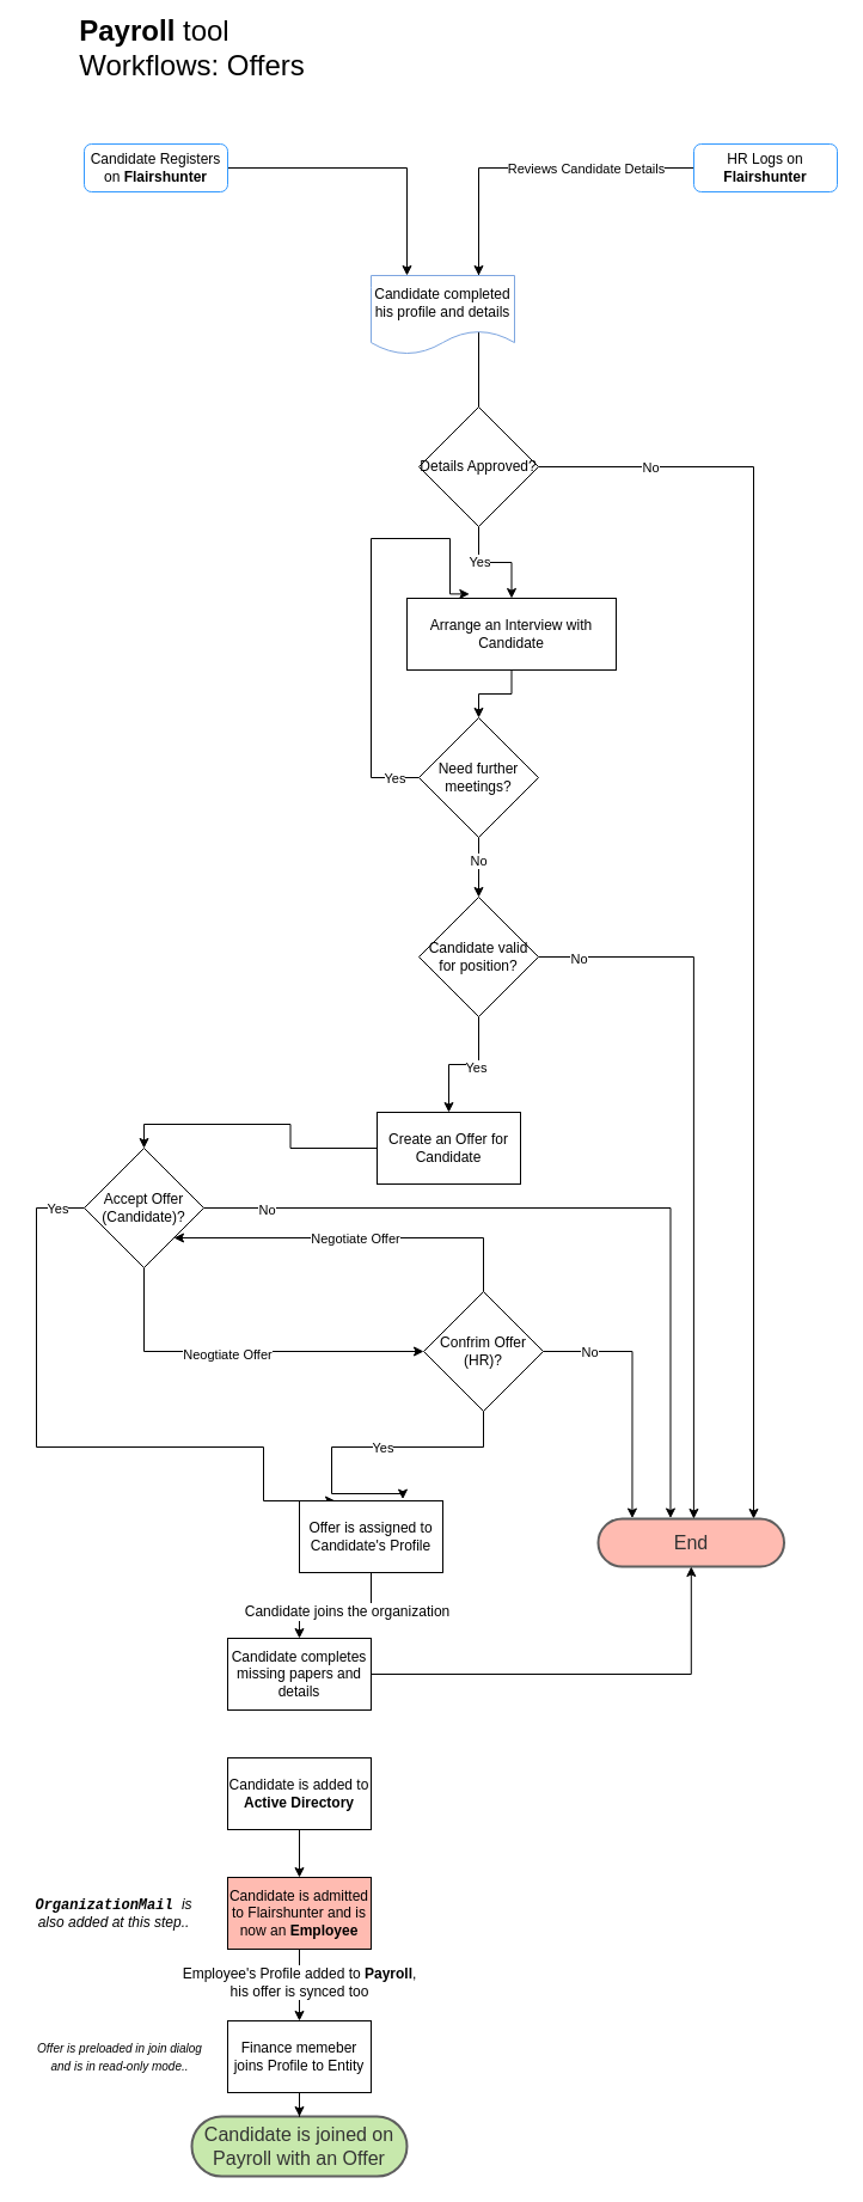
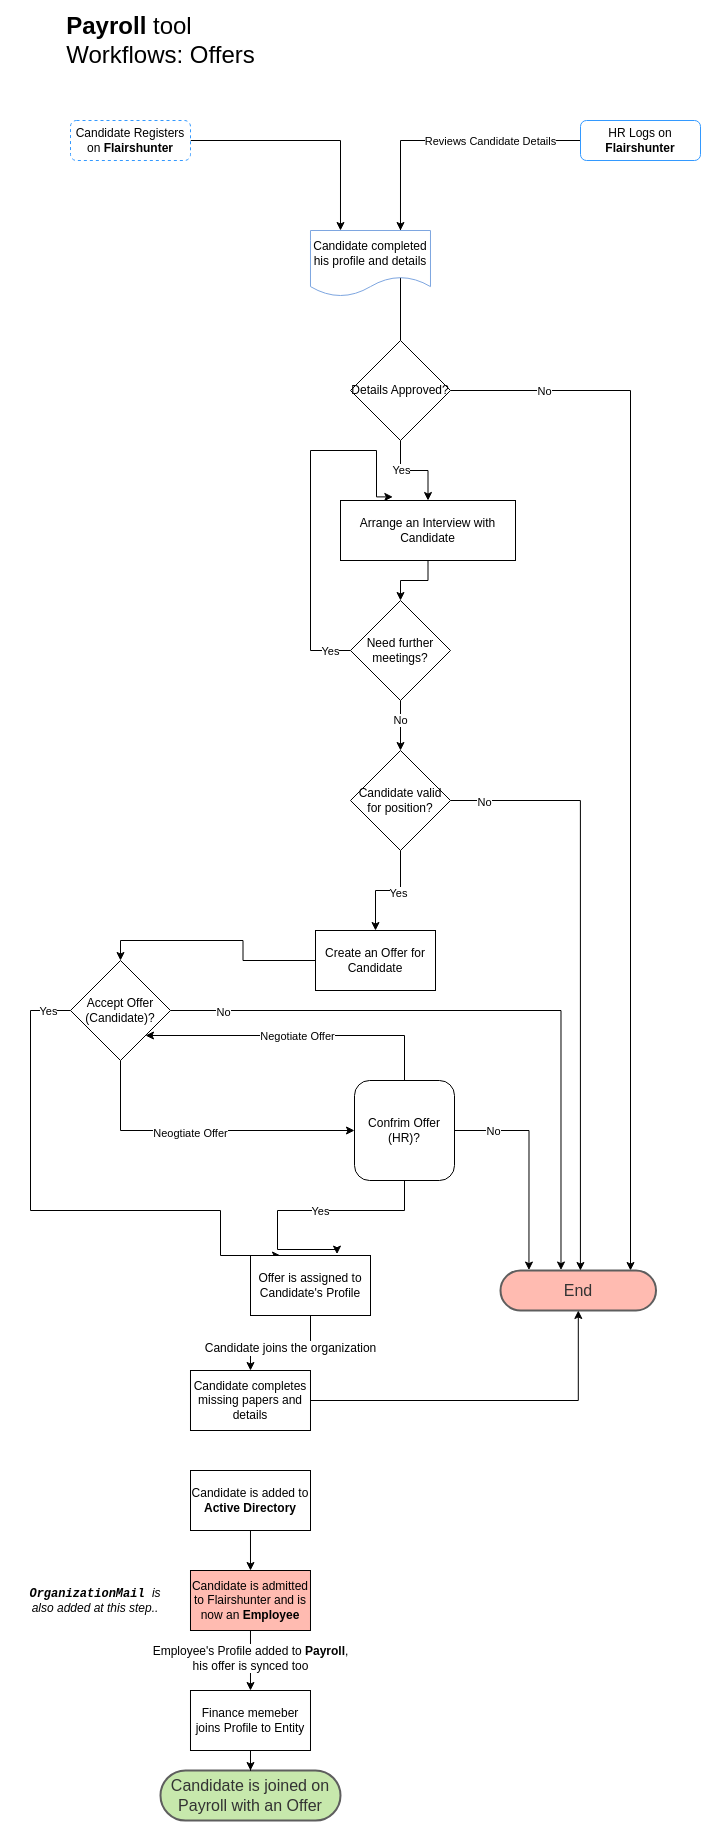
- <mxCell id="3" value="Candidate Registers on &lt;b&gt;Flairshunter&lt;/b&gt;" style="rounded=1;whiteSpace=wrap;html=1;fontSize=12;glass=0;strokeWidth=1;shadow=0;strokeColor=#3399FF;" parent="1" vertex="1"><mxGeometry x="70" y="120" width="120" height="40" as="geometry" /></mxCell>
+ <mxCell id="3" value="Candidate Registers on &lt;b&gt;Flairshunter&lt;/b&gt;" style="rounded=1;whiteSpace=wrap;html=1;fontSize=12;glass=0;strokeWidth=1;shadow=0;strokeColor=#3399FF;dashed=1;" parent="1" vertex="1"><mxGeometry x="70" y="120" width="120" height="40" as="geometry" /></mxCell>
- <mxCell id="43" value="Confrim Offer (HR)?" style="rhombus;whiteSpace=wrap;html=1;" vertex="1" parent="1"><mxGeometry x="354" y="1080" width="100" height="100" as="geometry" /></mxCell>
+ <mxCell id="43" value="Confrim Offer (HR)?" style="whiteSpace=wrap;html=1;rounded=1;" vertex="1" parent="1"><mxGeometry x="354" y="1080" width="100" height="100" as="geometry" /></mxCell>
- <mxCell id="58" value="&lt;font size=&quot;1&quot;&gt;Offer is preloaded in join dialog and is in read-only mode..&lt;/font&gt;" style="text;html=1;strokeColor=none;fillColor=none;align=center;verticalAlign=middle;whiteSpace=wrap;rounded=0;fontStyle=2" vertex="1" parent="1"><mxGeometry x="30" y="1710" width="140" height="20" as="geometry" /></mxCell>
